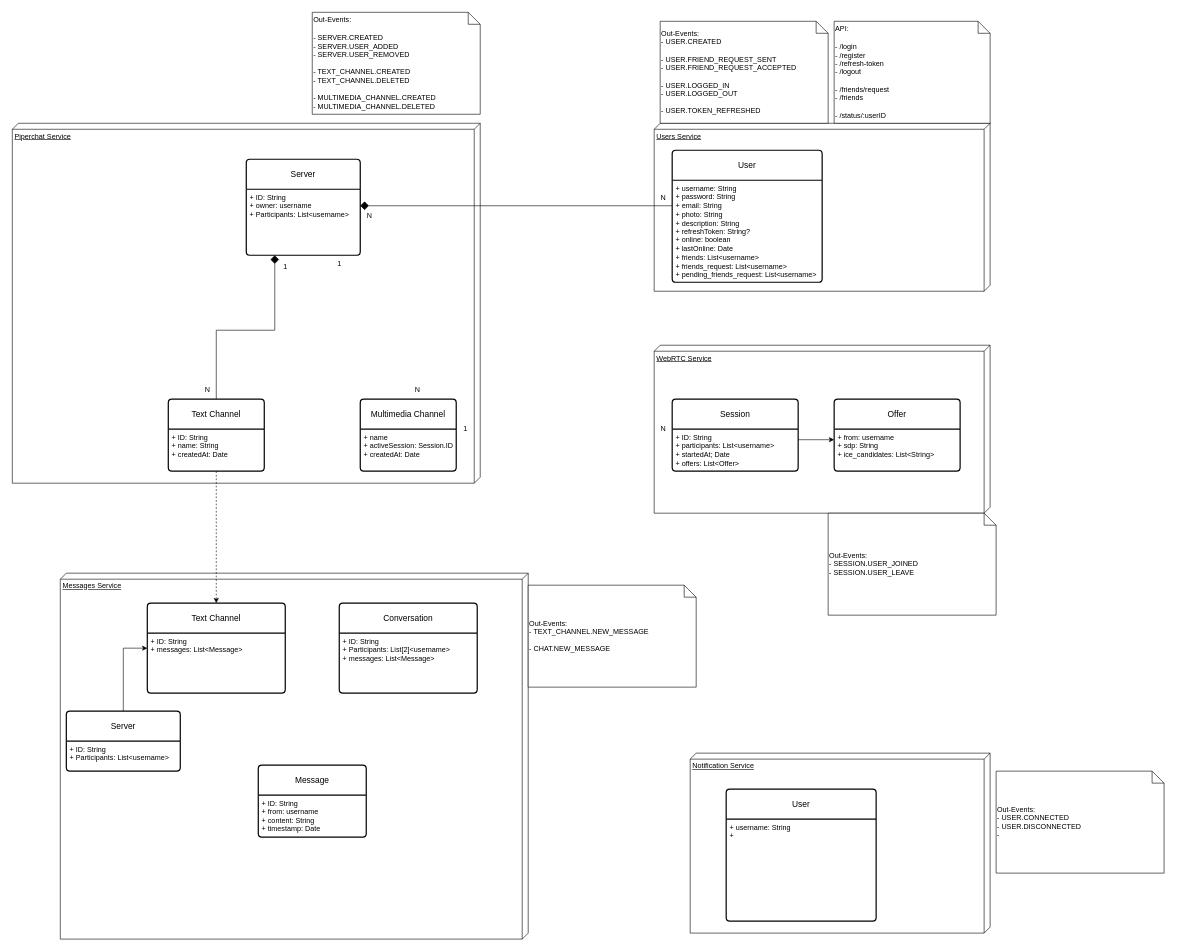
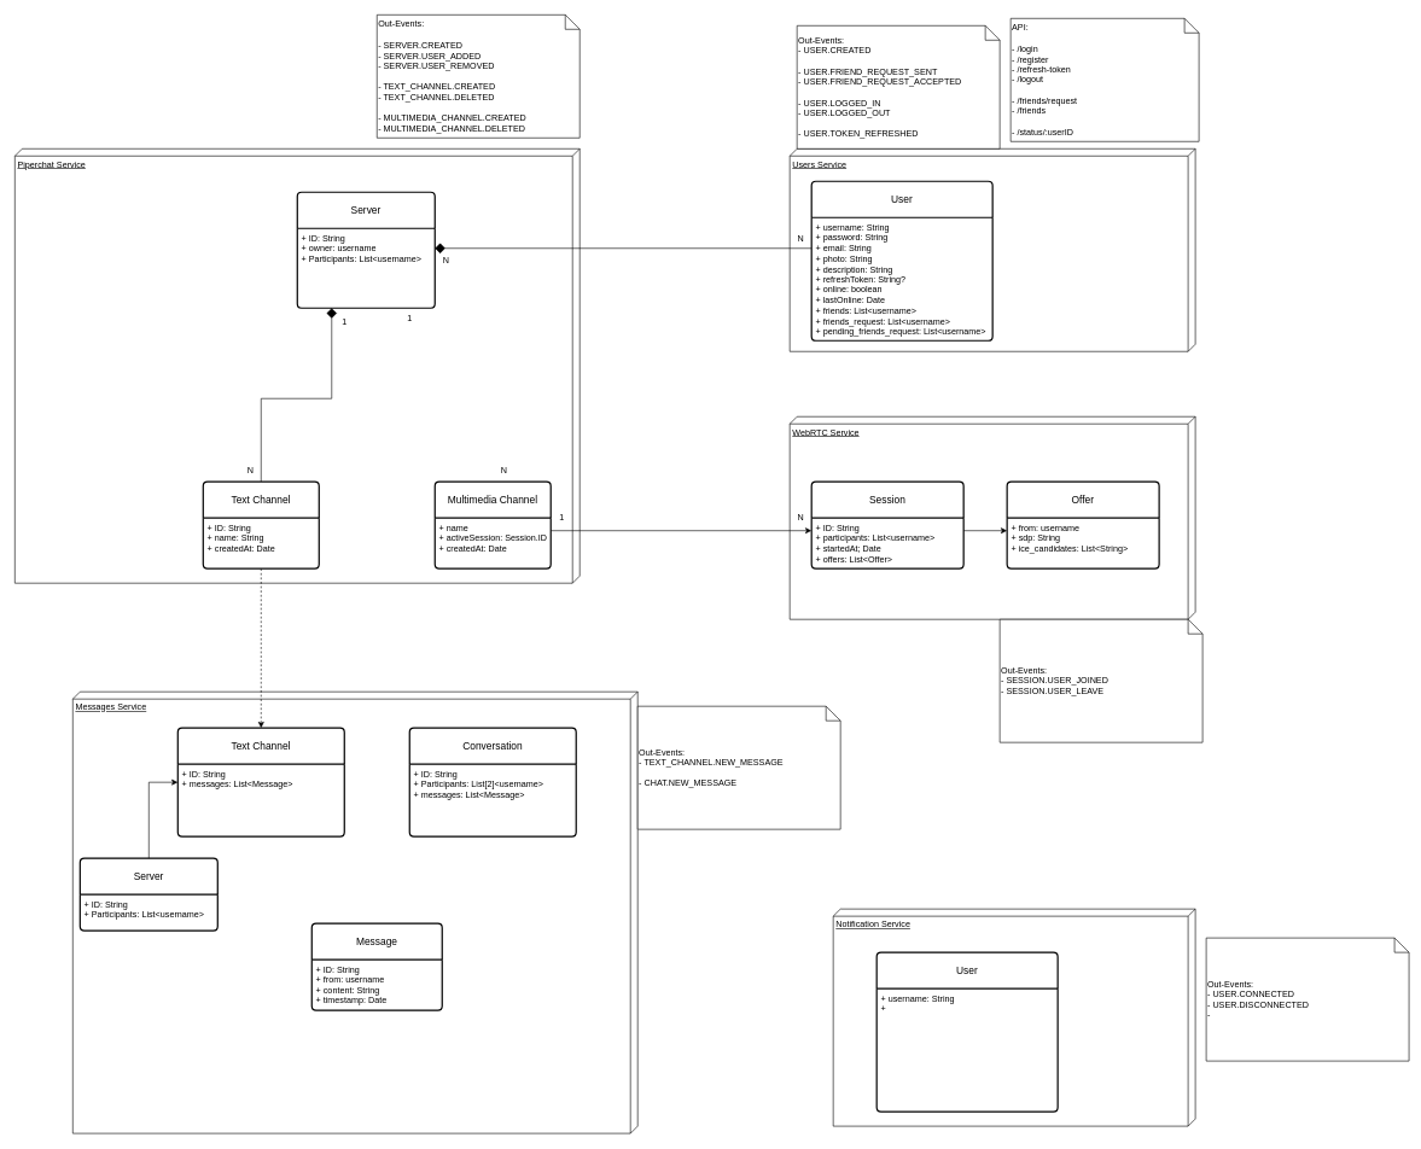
- <mxCell id="48" value="API:&lt;br&gt;&lt;br&gt;- /login&lt;br&gt;- /register&lt;br&gt;- /refresh-token&lt;br&gt;- /logout&lt;br&gt;&lt;br&gt;- /friends/request&lt;br&gt;- /friends&lt;br&gt;&lt;br&gt;- /status/:userID" style="shape=note;size=20;whiteSpace=wrap;html=1;align=left;" vertex="1" parent="1"><mxGeometry x="1390" y="35" width="260" height="170" as="geometry" /></mxCell>
+ <mxCell id="48" value="API:&lt;br&gt;&lt;br&gt;- /login&lt;br&gt;- /register&lt;br&gt;- /refresh-token&lt;br&gt;- /logout&lt;br&gt;&lt;br&gt;- /friends/request&lt;br&gt;- /friends&lt;br&gt;&lt;br&gt;- /status/:userID" style="shape=note;size=20;whiteSpace=wrap;html=1;align=left;" vertex="1" parent="1"><mxGeometry x="1395" y="25" width="260" height="170" as="geometry" /></mxCell>
+ <mxCell id="24" style="edgeStyle=orthogonalEdgeStyle;rounded=0;orthogonalLoop=1;jettySize=auto;html=1;exitX=1;exitY=0.25;exitDx=0;exitDy=0;entryX=0;entryY=0.25;entryDx=0;entryDy=0;" parent="1" source="13" target="23" edge="1"><mxGeometry relative="1" as="geometry" /></mxCell>
- <mxCell id="45" value="Out-Events:&lt;br&gt;- USER.CONNECTED&lt;br&gt;- USER.DISCONNECTED&lt;br&gt;-&amp;nbsp;" style="shape=note;size=20;whiteSpace=wrap;html=1;align=left;" vertex="1" parent="1"><mxGeometry x="1660" y="1285" width="280" height="170" as="geometry" /></mxCell>
+ <mxCell id="45" value="Out-Events:&lt;br&gt;- USER.CONNECTED&lt;br&gt;- USER.DISCONNECTED&lt;br&gt;-&amp;nbsp;" style="shape=note;size=20;whiteSpace=wrap;html=1;align=left;" vertex="1" parent="1"><mxGeometry x="1665" y="1295" width="280" height="170" as="geometry" /></mxCell>
